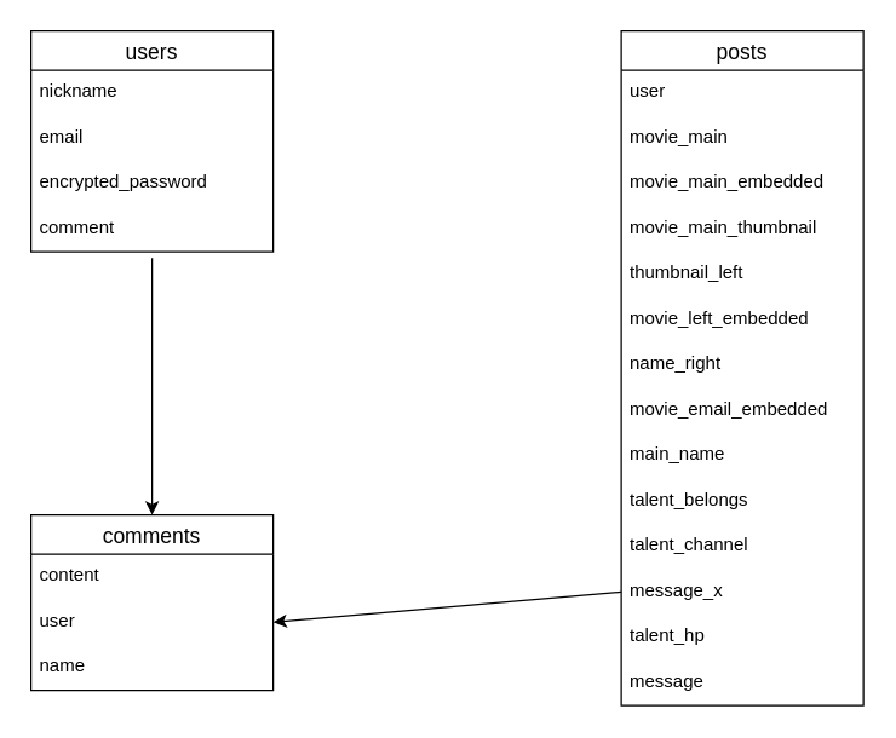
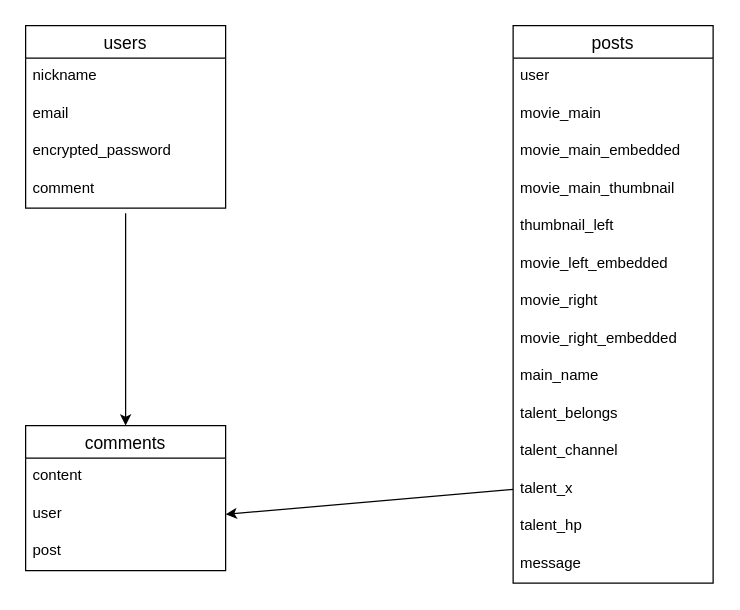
- <mxCell id="14" value="name_right" style="text;strokeColor=none;fillColor=none;spacingLeft=4;spacingRight=4;overflow=hidden;rotatable=0;points=[[0,0.5],[1,0.5]];portConstraint=eastwest;fontSize=12;" parent="7" vertex="1"><mxGeometry y="206" width="160" height="30" as="geometry" /></mxCell>
+ <mxCell id="14" value="movie_right" style="text;strokeColor=none;fillColor=none;spacingLeft=4;spacingRight=4;overflow=hidden;rotatable=0;points=[[0,0.5],[1,0.5]];portConstraint=eastwest;fontSize=12;" parent="7" vertex="1"><mxGeometry y="206" width="160" height="30" as="geometry" /></mxCell>
- <mxCell id="15" value="movie_email_embedded" style="text;strokeColor=none;fillColor=none;spacingLeft=4;spacingRight=4;overflow=hidden;rotatable=0;points=[[0,0.5],[1,0.5]];portConstraint=eastwest;fontSize=12;" parent="7" vertex="1"><mxGeometry y="236" width="160" height="30" as="geometry" /></mxCell>
+ <mxCell id="15" value="movie_right_embedded" style="text;strokeColor=none;fillColor=none;spacingLeft=4;spacingRight=4;overflow=hidden;rotatable=0;points=[[0,0.5],[1,0.5]];portConstraint=eastwest;fontSize=12;" parent="7" vertex="1"><mxGeometry y="236" width="160" height="30" as="geometry" /></mxCell>
- <mxCell id="19" value="message_x" style="text;strokeColor=none;fillColor=none;spacingLeft=4;spacingRight=4;overflow=hidden;rotatable=0;points=[[0,0.5],[1,0.5]];portConstraint=eastwest;fontSize=12;" parent="7" vertex="1"><mxGeometry y="356" width="160" height="30" as="geometry" /></mxCell>
+ <mxCell id="19" value="talent_x" style="text;strokeColor=none;fillColor=none;spacingLeft=4;spacingRight=4;overflow=hidden;rotatable=0;points=[[0,0.5],[1,0.5]];portConstraint=eastwest;fontSize=12;" parent="7" vertex="1"><mxGeometry y="356" width="160" height="30" as="geometry" /></mxCell>
- <mxCell id="25" value="name" style="text;strokeColor=none;fillColor=none;spacingLeft=4;spacingRight=4;overflow=hidden;rotatable=0;points=[[0,0.5],[1,0.5]];portConstraint=eastwest;fontSize=12;" parent="22" vertex="1"><mxGeometry y="86" width="160" height="30" as="geometry" /></mxCell>
+ <mxCell id="25" value="post" style="text;strokeColor=none;fillColor=none;spacingLeft=4;spacingRight=4;overflow=hidden;rotatable=0;points=[[0,0.5],[1,0.5]];portConstraint=eastwest;fontSize=12;" parent="22" vertex="1"><mxGeometry y="86" width="160" height="30" as="geometry" /></mxCell>
